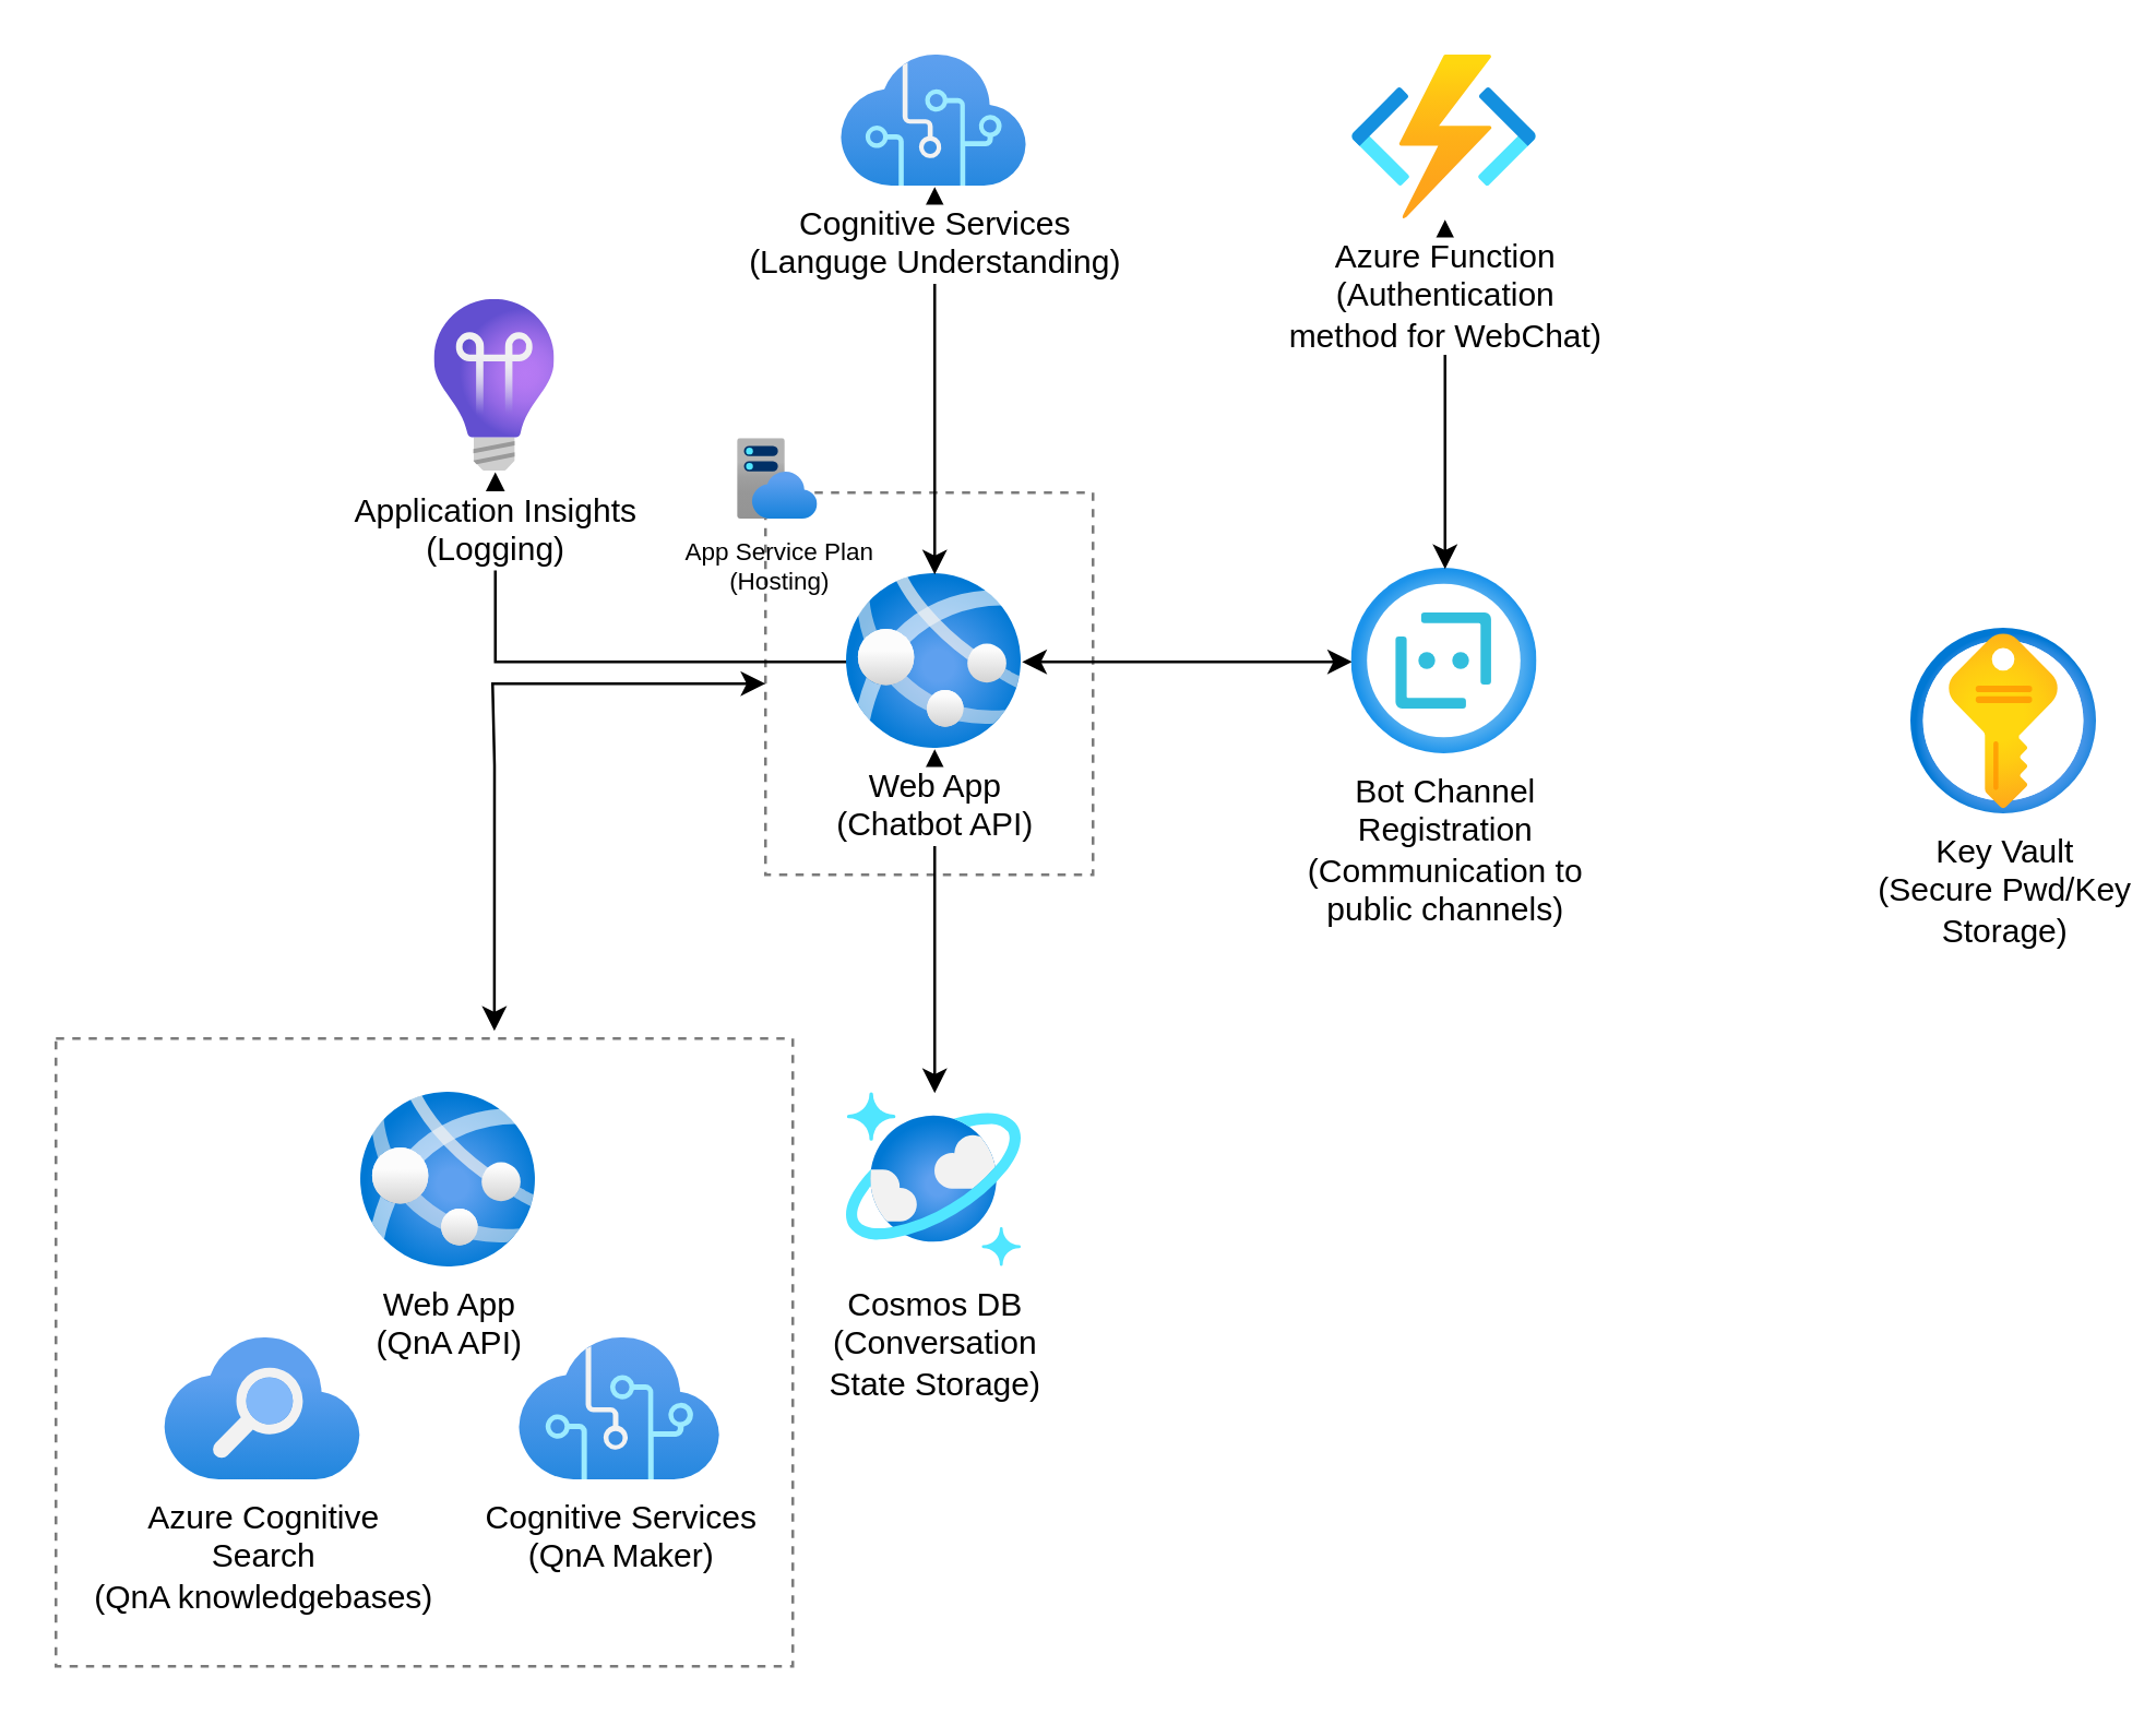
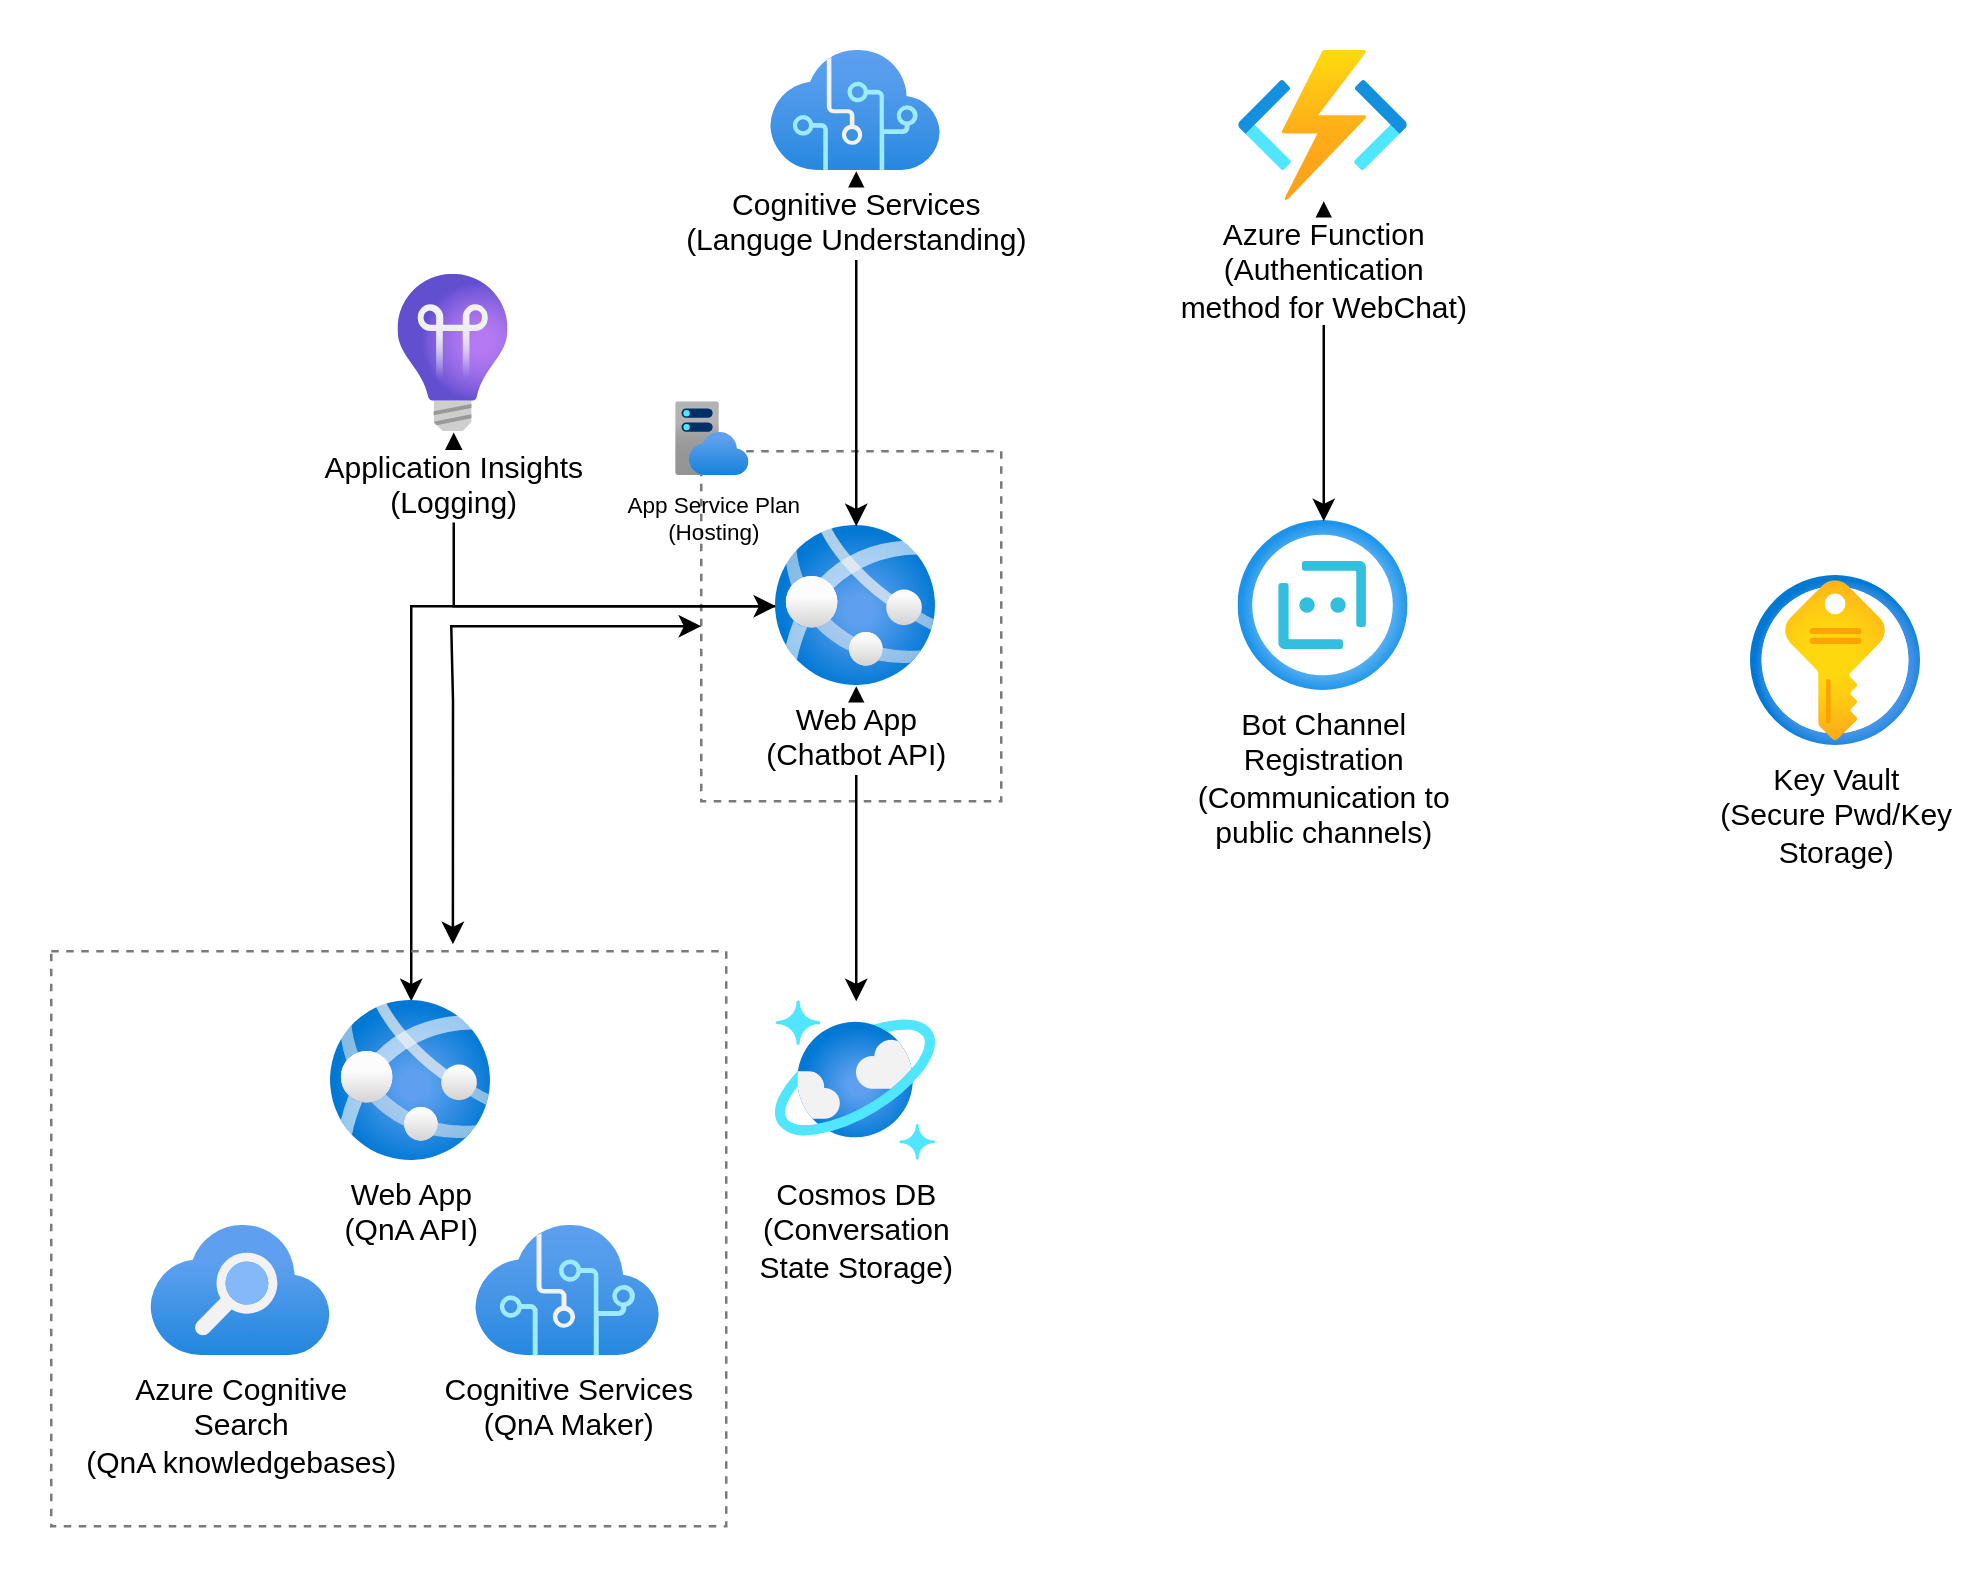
- <mxCell id="4" style="edgeStyle=orthogonalEdgeStyle;rounded=0;orthogonalLoop=1;jettySize=auto;html=1;startArrow=classic;startFill=1;" parent="1" source="6" target="9" edge="1"><mxGeometry relative="1" as="geometry" /></mxCell>
+ <mxCell id="4" style="edgeStyle=orthogonalEdgeStyle;rounded=0;orthogonalLoop=1;jettySize=auto;html=1;startArrow=classic;startFill=1;" parent="1" source="6" target="18" edge="1"><mxGeometry relative="1" as="geometry" /></mxCell>
